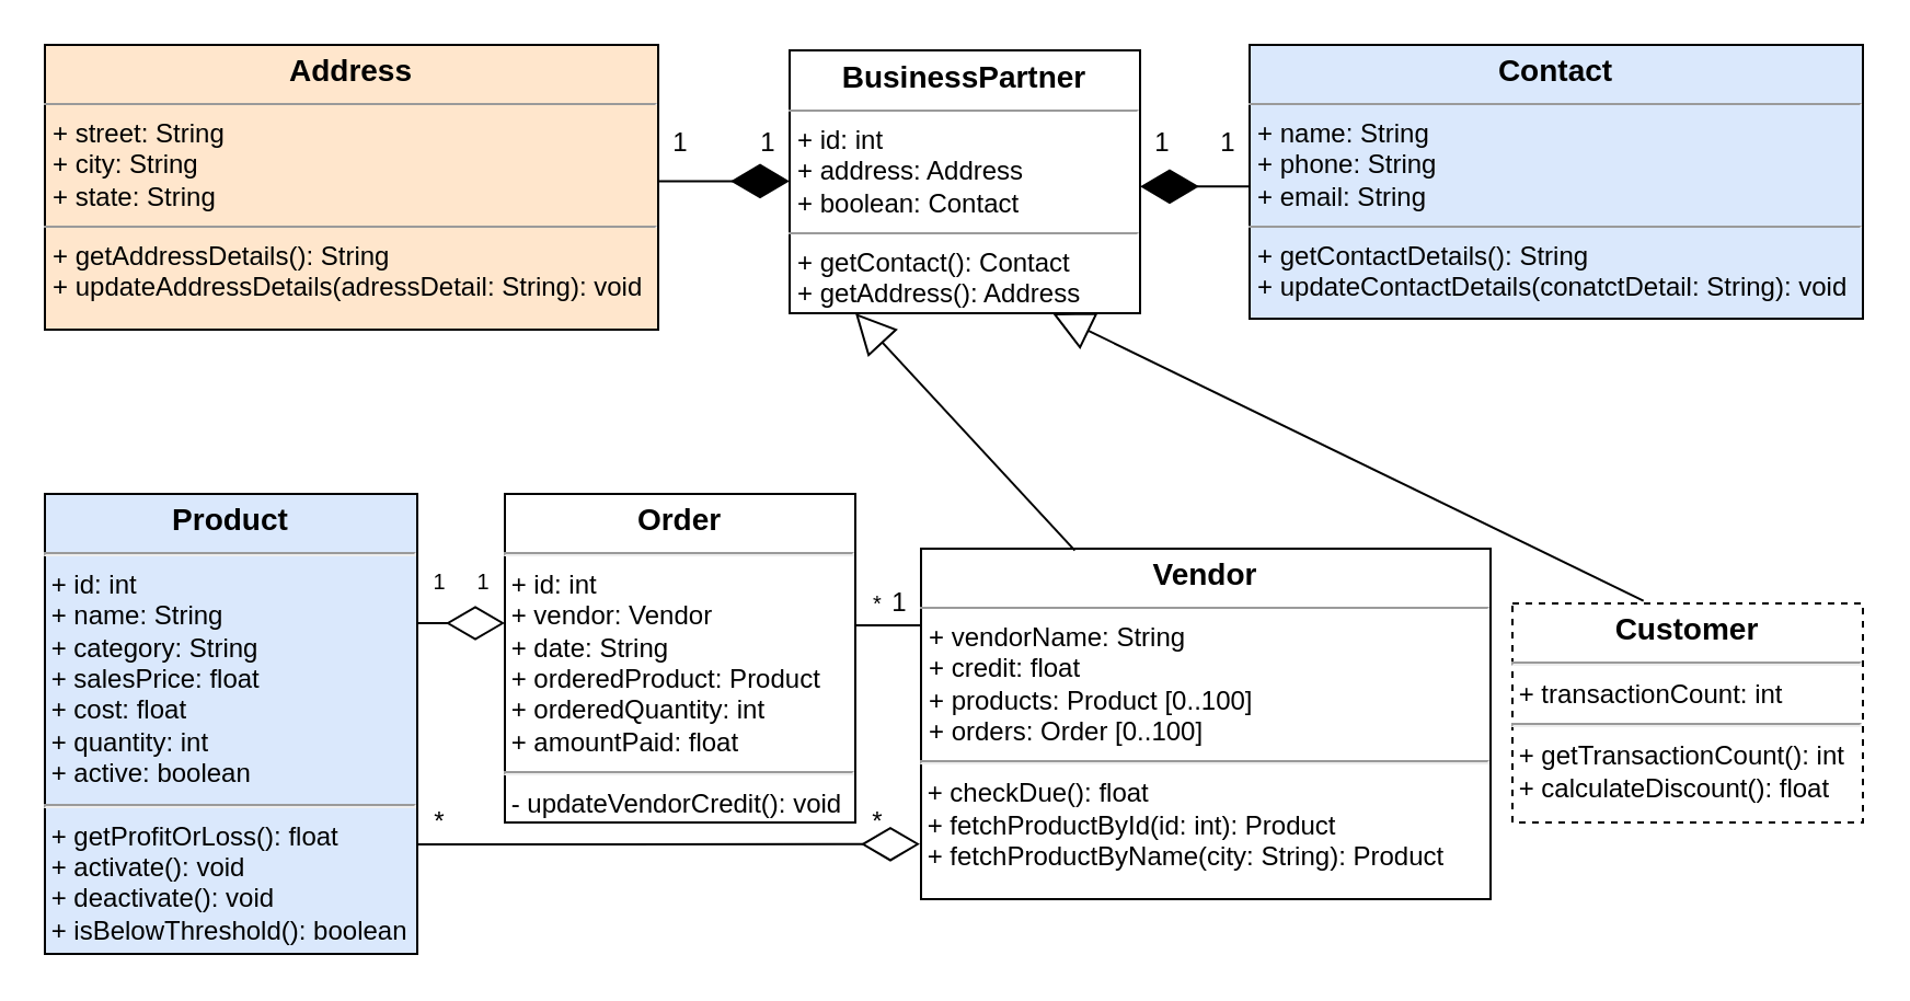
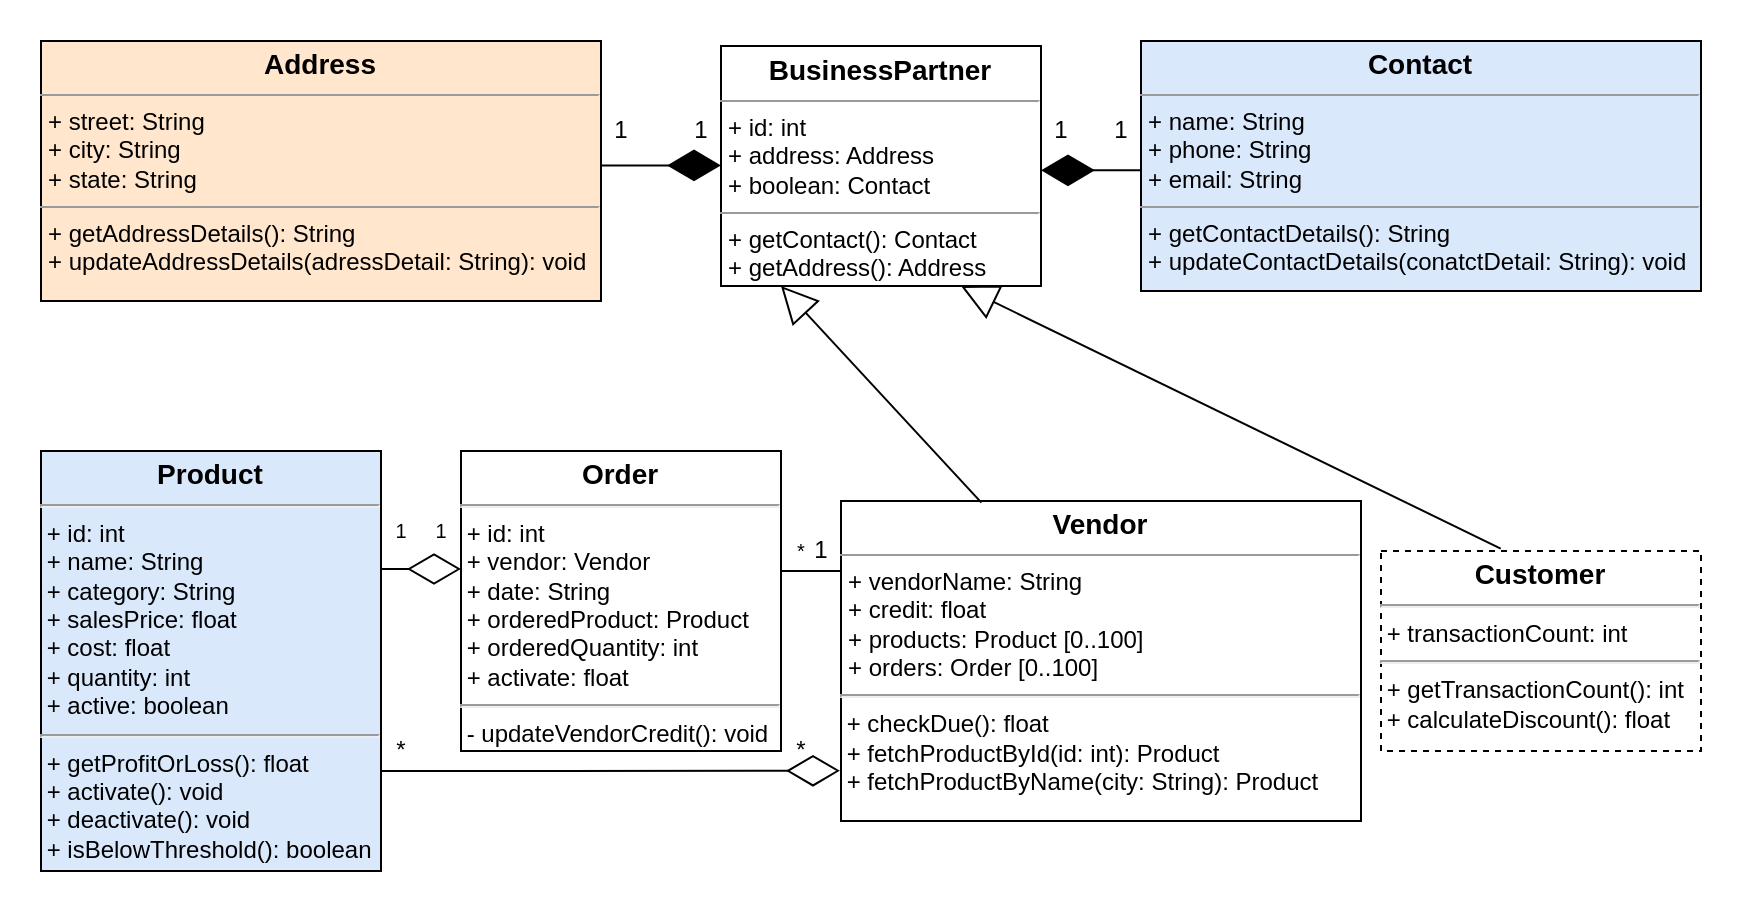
- <mxCell id="3" value="&lt;p style=&quot;margin: 4px 0px 0px ; text-align: center ; font-size: 14px&quot;&gt;&lt;b&gt;Order&lt;/b&gt;&lt;/p&gt;&lt;hr&gt;&amp;nbsp;+ id: int&lt;br&gt;&amp;nbsp;+ vendor: Vendor&lt;br&gt;&amp;nbsp;+ date: String&lt;br&gt;&amp;nbsp;+ orderedProduct: Product&lt;br&gt;&amp;nbsp;+ orderedQuantity: int&lt;br&gt;&amp;nbsp;+ amountPaid: float&lt;hr&gt;&amp;nbsp;- updateVendorCredit(): void" style="verticalAlign=top;align=left;overflow=fill;fontSize=12;fontFamily=Helvetica;html=1;" vertex="1" parent="1"><mxGeometry x="230" y="225" width="160" height="150" as="geometry" /></mxCell>
+ <mxCell id="3" value="&lt;p style=&quot;margin: 4px 0px 0px ; text-align: center ; font-size: 14px&quot;&gt;&lt;b&gt;Order&lt;/b&gt;&lt;/p&gt;&lt;hr&gt;&amp;nbsp;+ id: int&lt;br&gt;&amp;nbsp;+ vendor: Vendor&lt;br&gt;&amp;nbsp;+ date: String&lt;br&gt;&amp;nbsp;+ orderedProduct: Product&lt;br&gt;&amp;nbsp;+ orderedQuantity: int&lt;br&gt;&amp;nbsp;+ activate: float&lt;hr&gt;&amp;nbsp;- updateVendorCredit(): void" style="verticalAlign=top;align=left;overflow=fill;fontSize=12;fontFamily=Helvetica;html=1;" vertex="1" parent="1"><mxGeometry x="230" y="225" width="160" height="150" as="geometry" /></mxCell>
